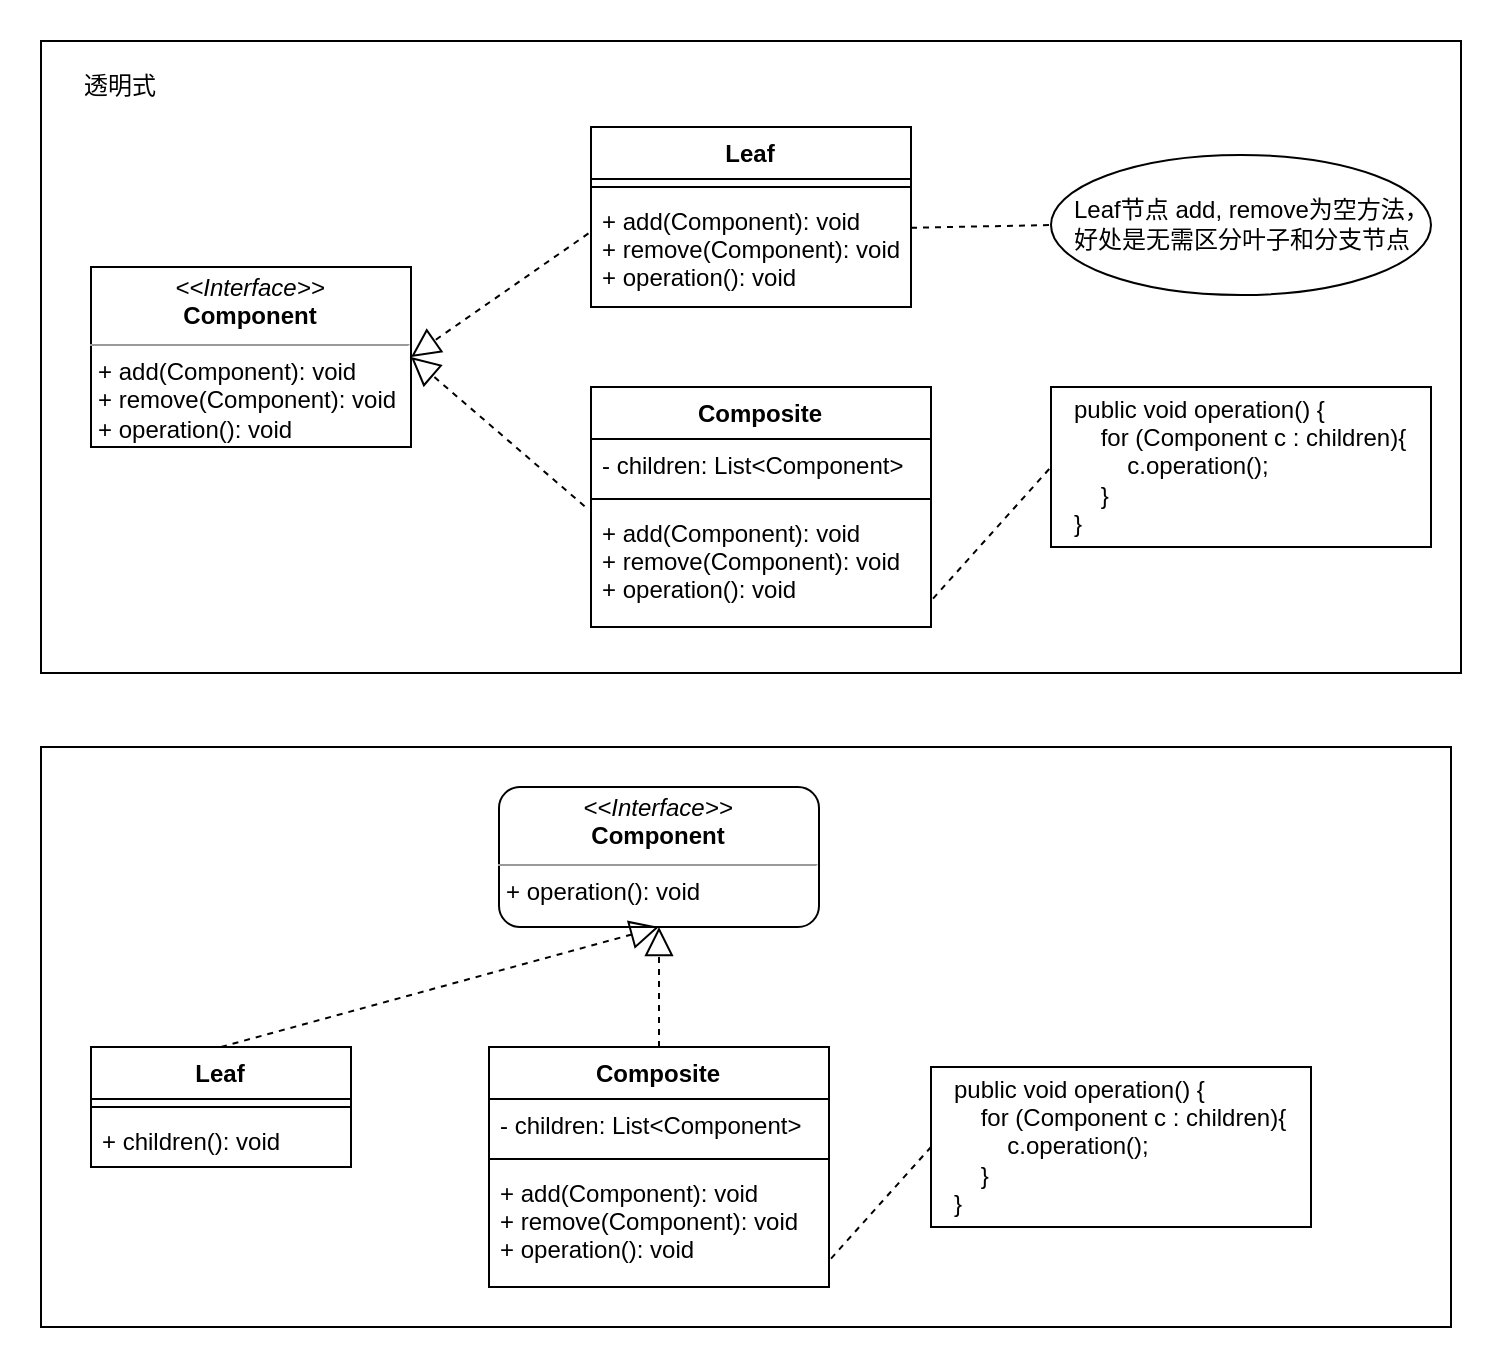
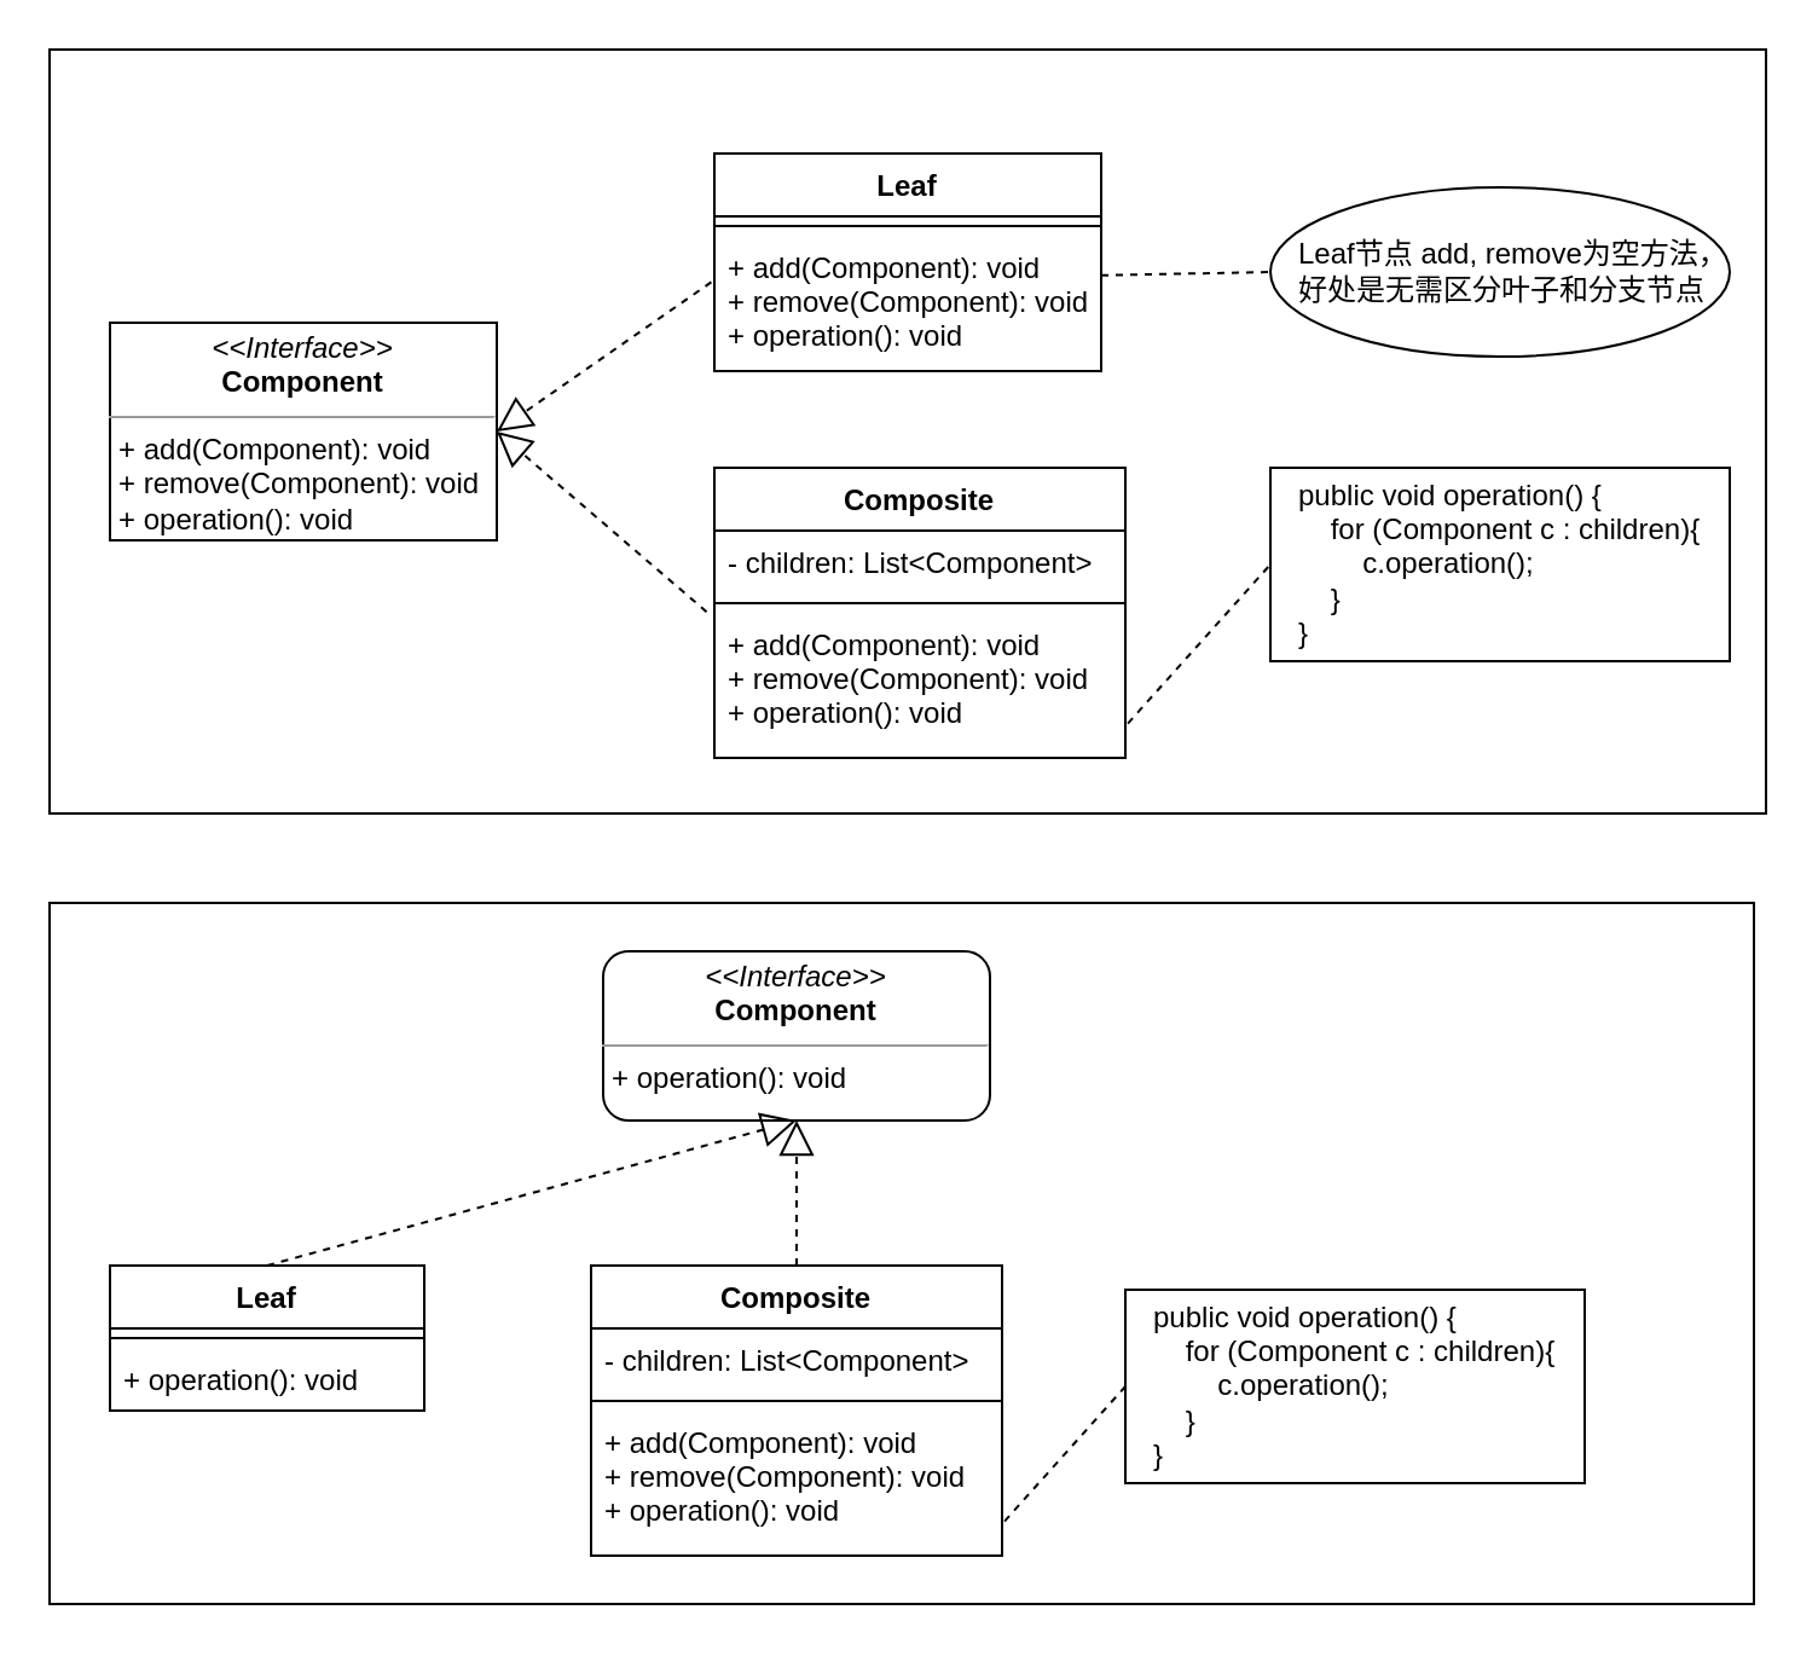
- <mxCell id="30" value="透明式" style="text;html=1;strokeColor=none;fillColor=none;align=center;verticalAlign=middle;whiteSpace=wrap;rounded=0;" vertex="1" parent="1"><mxGeometry x="35" y="33" width="50" height="20" as="geometry" /></mxCell>
- <mxCell id="11" value="+ children(): void" style="text;strokeColor=none;fillColor=none;align=left;verticalAlign=top;spacingLeft=4;spacingRight=4;overflow=hidden;rotatable=0;points=[[0,0.5],[1,0.5]];portConstraint=eastwest;" vertex="1" parent="9"><mxGeometry y="34" width="130" height="26" as="geometry" /></mxCell>
+ <mxCell id="11" value="+ operation(): void" style="text;strokeColor=none;fillColor=none;align=left;verticalAlign=top;spacingLeft=4;spacingRight=4;overflow=hidden;rotatable=0;points=[[0,0.5],[1,0.5]];portConstraint=eastwest;" vertex="1" parent="9"><mxGeometry y="34" width="130" height="26" as="geometry" /></mxCell>
